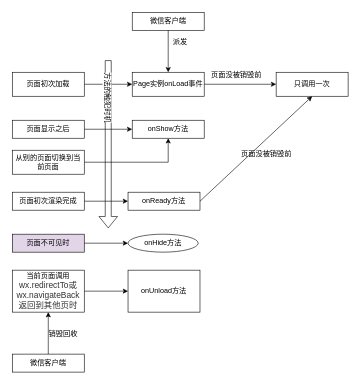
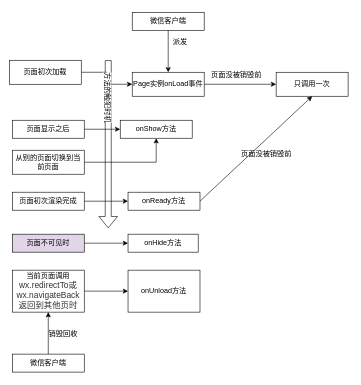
- <mxCell id="3" value="页面初次加载" style="rounded=0;whiteSpace=wrap;html=1;" vertex="1" parent="1"><mxGeometry x="20" y="120" width="120" height="40" as="geometry" /></mxCell>
+ <mxCell id="3" value="页面初次加载" style="rounded=0;whiteSpace=wrap;html=1;" vertex="1" parent="1"><mxGeometry x="15" y="100" width="120" height="40" as="geometry" /></mxCell>
- <mxCell id="18" value="onShow方法" style="rounded=0;whiteSpace=wrap;html=1;" vertex="1" parent="1"><mxGeometry x="220" y="200" width="120" height="30" as="geometry" /></mxCell>
+ <mxCell id="18" value="onShow方法" style="rounded=0;whiteSpace=wrap;html=1;" vertex="1" parent="1"><mxGeometry x="200" y="200" width="120" height="30" as="geometry" /></mxCell>
- <mxCell id="16" value="onHide方法" style="ellipse;whiteSpace=wrap;html=1;" vertex="1" parent="1"><mxGeometry x="213" y="390" width="117" height="30" as="geometry" /></mxCell>
+ <mxCell id="16" value="onHide方法" style="rounded=0;whiteSpace=wrap;html=1;" vertex="1" parent="1"><mxGeometry x="213" y="390" width="117" height="30" as="geometry" /></mxCell>
